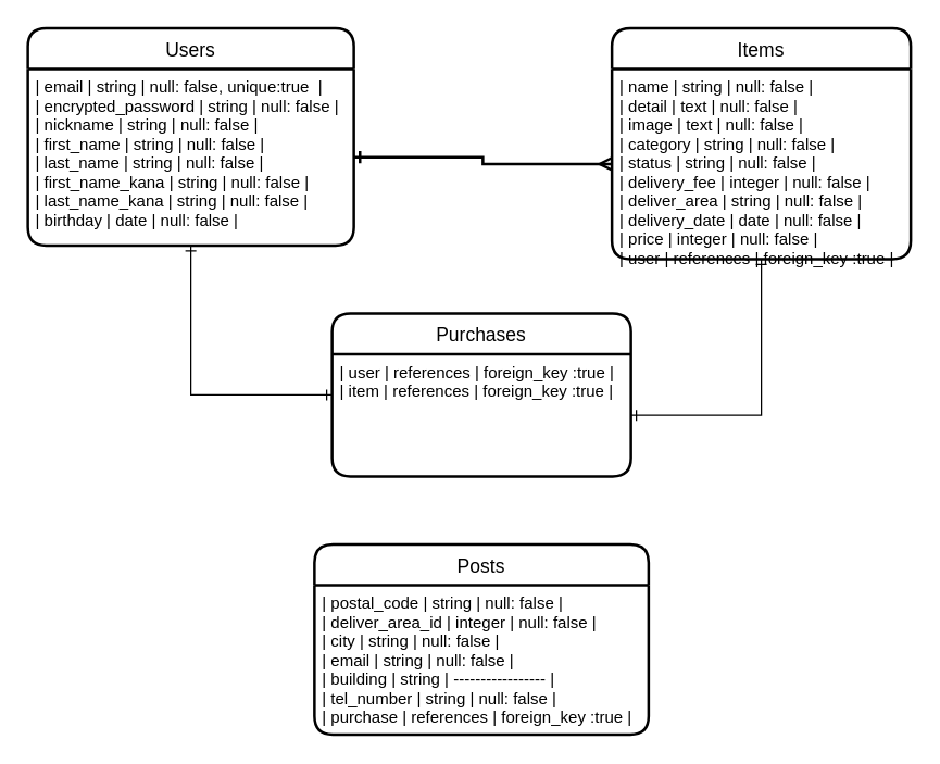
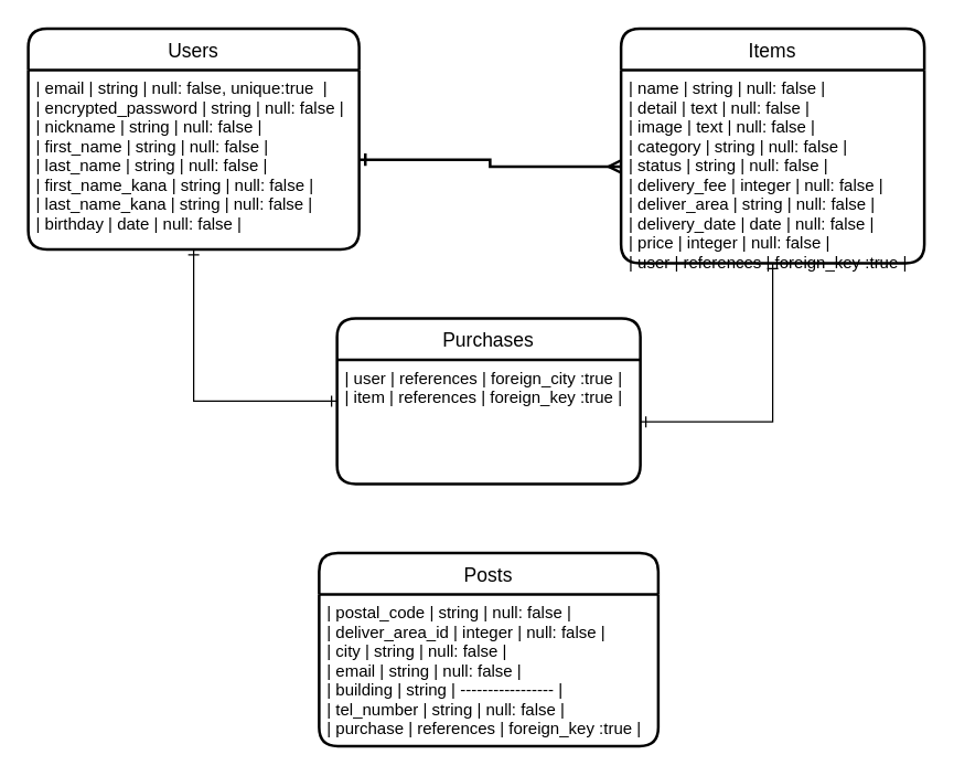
- <mxCell id="7" value="| user            | references | foreign_key :true |&#10;| item            | references | foreign_key :true |" style="align=left;strokeColor=none;fillColor=none;spacingLeft=4;fontSize=12;verticalAlign=top;resizable=0;rotatable=0;part=1;" parent="6" vertex="1"><mxGeometry y="30" width="220" height="90" as="geometry" /></mxCell>
+ <mxCell id="7" value="| user            | references | foreign_city :true |&#10;| item            | references | foreign_key :true |" style="align=left;strokeColor=none;fillColor=none;spacingLeft=4;fontSize=12;verticalAlign=top;resizable=0;rotatable=0;part=1;" parent="6" vertex="1"><mxGeometry y="30" width="220" height="90" as="geometry" /></mxCell>
